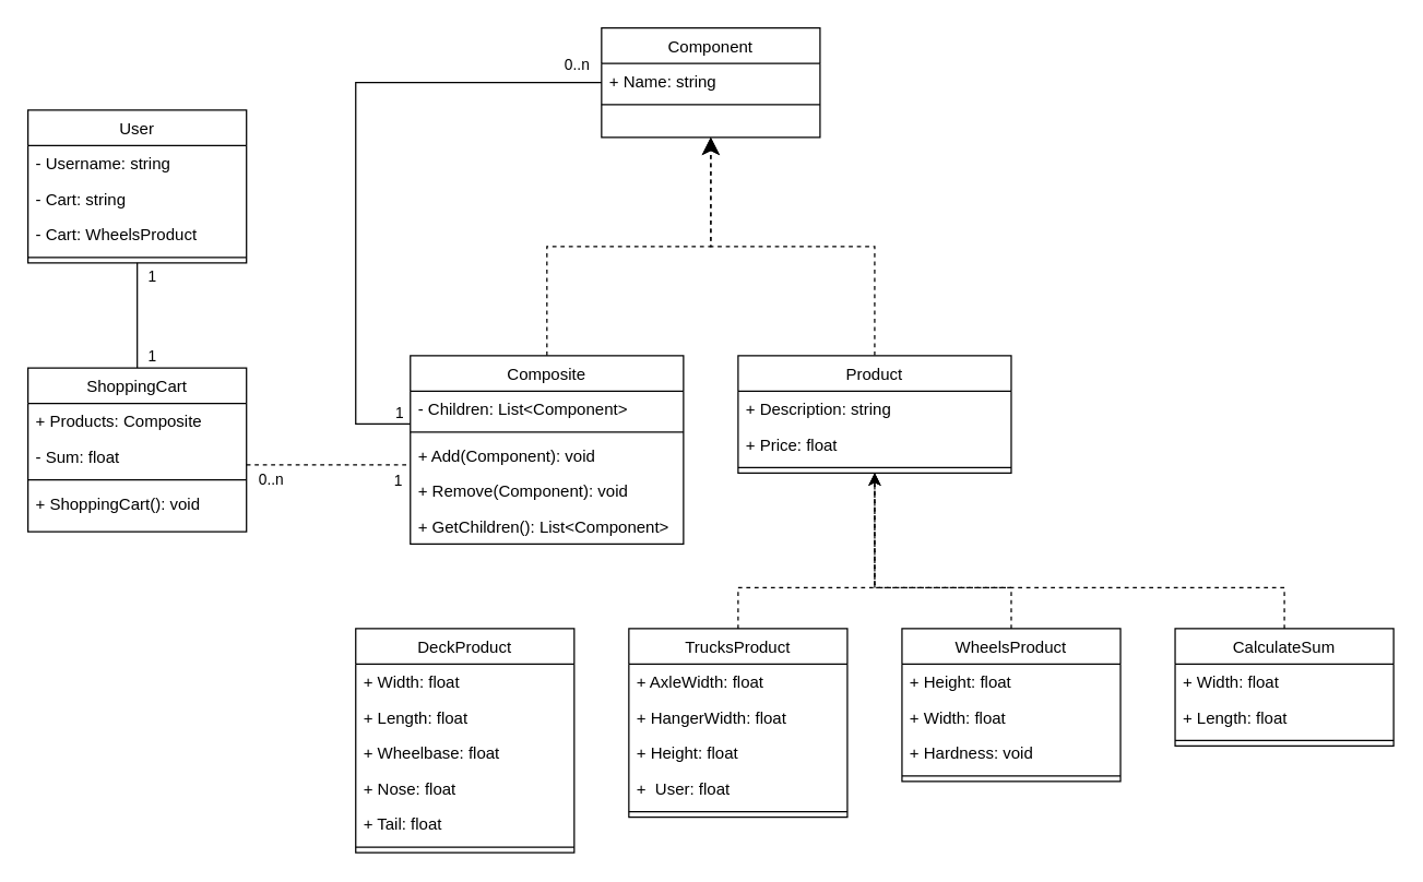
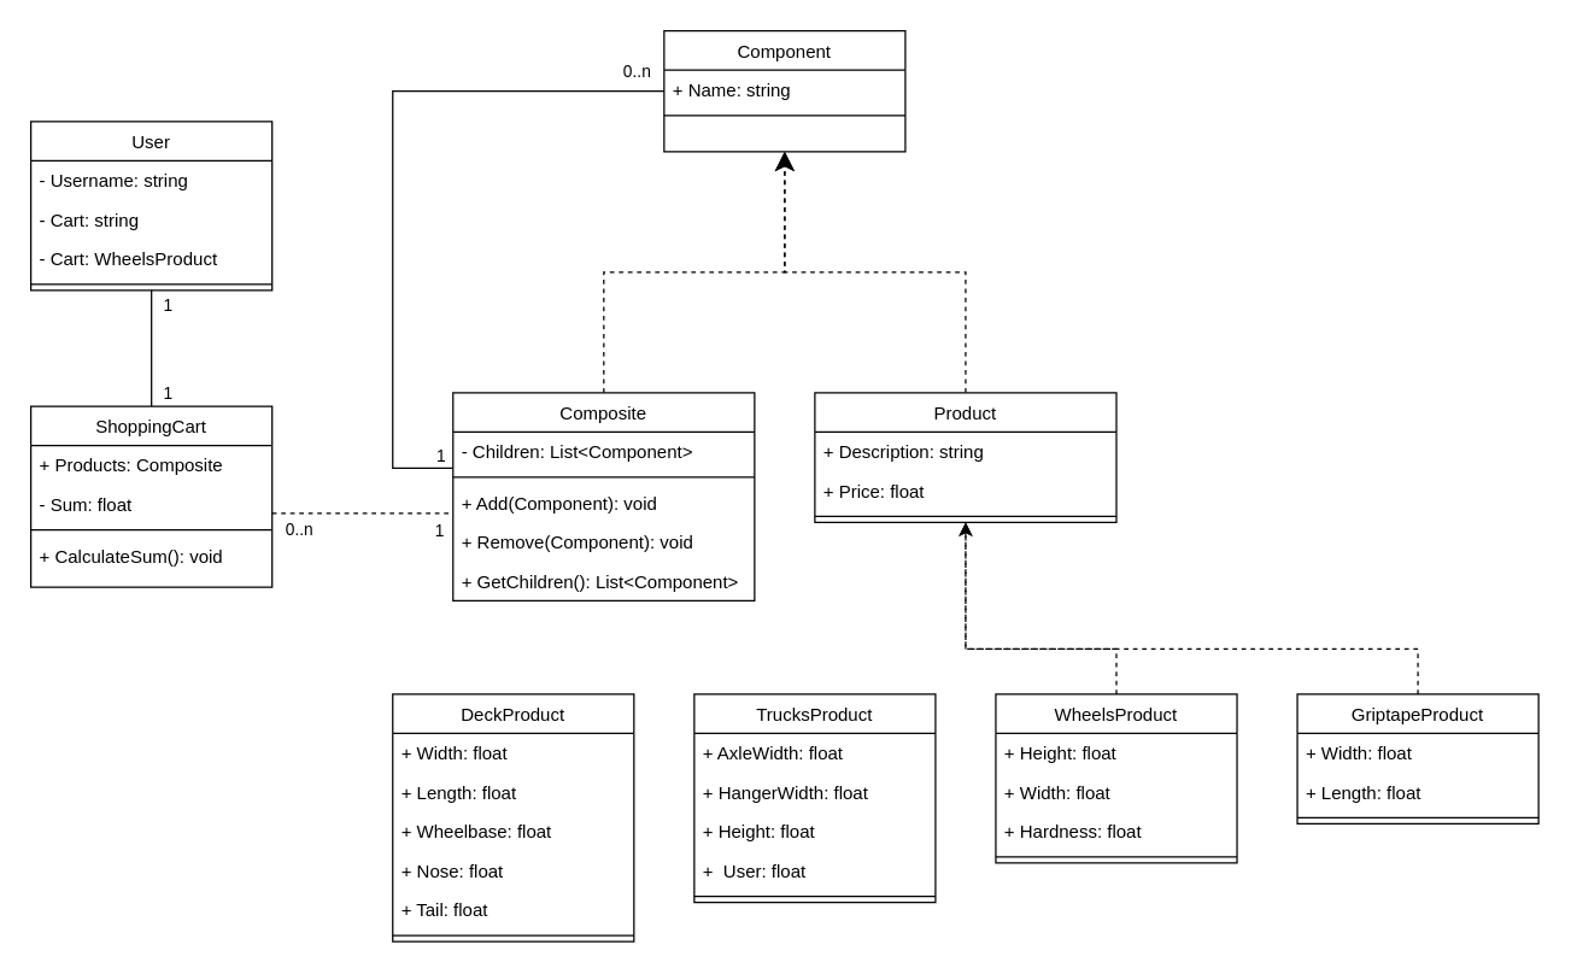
- <mxCell id="23" value="+ ShoppingCart(): void" style="text;align=left;verticalAlign=top;spacingLeft=4;spacingRight=4;overflow=hidden;rotatable=0;points=[[0,0.5],[1,0.5]];portConstraint=eastwest;" parent="19" vertex="1"><mxGeometry y="86" width="160" height="26" as="geometry" /></mxCell>
+ <mxCell id="23" value="+ CalculateSum(): void" style="text;align=left;verticalAlign=top;spacingLeft=4;spacingRight=4;overflow=hidden;rotatable=0;points=[[0,0.5],[1,0.5]];portConstraint=eastwest;" parent="19" vertex="1"><mxGeometry y="86" width="160" height="26" as="geometry" /></mxCell>
- <mxCell id="35" style="edgeStyle=orthogonalEdgeStyle;rounded=0;orthogonalLoop=1;jettySize=auto;html=1;dashed=1;endArrow=classic;endFill=1;" edge="1" parent="1" source="36" target="24"><mxGeometry relative="1" as="geometry"><Array as="points"><mxPoint x="540" y="430" /><mxPoint x="640" y="430" /></Array></mxGeometry></mxCell>
- <mxCell id="49" value="CalculateSum" style="swimlane;fontStyle=0;align=center;verticalAlign=top;childLayout=stackLayout;horizontal=1;startSize=26;horizontalStack=0;resizeParent=1;resizeLast=0;collapsible=1;marginBottom=0;rounded=0;shadow=0;strokeWidth=1;" vertex="1" parent="1"><mxGeometry x="860" y="460" width="160" height="86" as="geometry"><mxRectangle x="130" y="380" width="160" height="26" as="alternateBounds" /></mxGeometry></mxCell>
+ <mxCell id="49" value="GriptapeProduct" style="swimlane;fontStyle=0;align=center;verticalAlign=top;childLayout=stackLayout;horizontal=1;startSize=26;horizontalStack=0;resizeParent=1;resizeLast=0;collapsible=1;marginBottom=0;rounded=0;shadow=0;strokeWidth=1;" vertex="1" parent="1"><mxGeometry x="860" y="460" width="160" height="86" as="geometry"><mxRectangle x="130" y="380" width="160" height="26" as="alternateBounds" /></mxGeometry></mxCell>
- <mxCell id="46" value="+ Hardness: void" style="text;align=left;verticalAlign=top;spacingLeft=4;spacingRight=4;overflow=hidden;rotatable=0;points=[[0,0.5],[1,0.5]];portConstraint=eastwest;" vertex="1" parent="43"><mxGeometry y="78" width="160" height="26" as="geometry" /></mxCell>
+ <mxCell id="46" value="+ Hardness: float" style="text;align=left;verticalAlign=top;spacingLeft=4;spacingRight=4;overflow=hidden;rotatable=0;points=[[0,0.5],[1,0.5]];portConstraint=eastwest;" vertex="1" parent="43"><mxGeometry y="78" width="160" height="26" as="geometry" /></mxCell>
